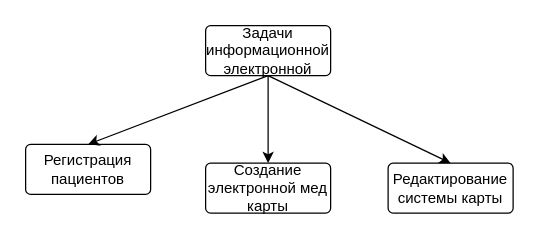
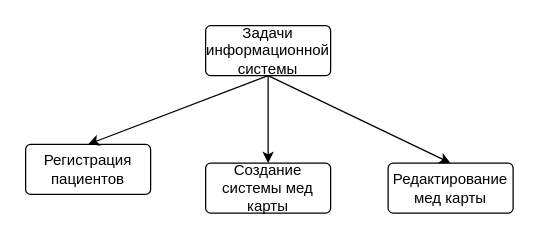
- <mxCell id="2" value="Задачи информационной электронной" style="rounded=1;arcSize=10;whiteSpace=wrap;html=1;align=center;" vertex="1" parent="1"><mxGeometry x="164" y="20" width="100" height="40" as="geometry" /></mxCell>
+ <mxCell id="2" value="Задачи информационной системы" style="rounded=1;arcSize=10;whiteSpace=wrap;html=1;align=center;" vertex="1" parent="1"><mxGeometry x="164" y="20" width="100" height="40" as="geometry" /></mxCell>
- <mxCell id="4" value="Создание электронной мед карты" style="rounded=1;arcSize=10;whiteSpace=wrap;html=1;align=center;" vertex="1" parent="1"><mxGeometry x="164" y="130" width="100" height="40" as="geometry" /></mxCell>
+ <mxCell id="4" value="Создание системы мед карты" style="rounded=1;arcSize=10;whiteSpace=wrap;html=1;align=center;" vertex="1" parent="1"><mxGeometry x="164" y="130" width="100" height="40" as="geometry" /></mxCell>
- <mxCell id="5" value="Редактирование системы карты" style="rounded=1;arcSize=10;whiteSpace=wrap;html=1;align=center;" vertex="1" parent="1"><mxGeometry x="310" y="130" width="100" height="40" as="geometry" /></mxCell>
+ <mxCell id="5" value="Редактирование мед карты" style="rounded=1;arcSize=10;whiteSpace=wrap;html=1;align=center;" vertex="1" parent="1"><mxGeometry x="310" y="130" width="100" height="40" as="geometry" /></mxCell>
